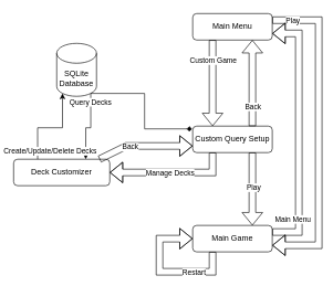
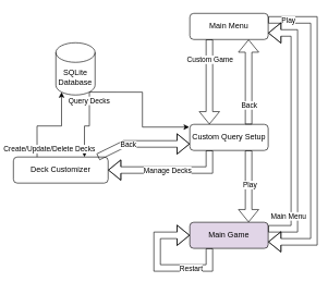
- <mxCell id="25" style="edgeStyle=orthogonalEdgeStyle;rounded=0;orthogonalLoop=1;jettySize=auto;html=1;exitX=0.855;exitY=1;exitDx=0;exitDy=-4.35;exitPerimeter=0;entryX=-0.007;entryY=0.105;entryDx=0;entryDy=0;entryPerimeter=0;endArrow=diamond;" parent="1" source="7" target="4" edge="1"><mxGeometry relative="1" as="geometry" /></mxCell>
+ <mxCell id="25" style="edgeStyle=orthogonalEdgeStyle;rounded=0;orthogonalLoop=1;jettySize=auto;html=1;exitX=0.855;exitY=1;exitDx=0;exitDy=-4.35;exitPerimeter=0;entryX=-0.007;entryY=0.105;entryDx=0;entryDy=0;entryPerimeter=0;" parent="1" source="7" target="4" edge="1"><mxGeometry relative="1" as="geometry" /></mxCell>
- <mxCell id="3" value="Main Game" style="rounded=1;whiteSpace=wrap;html=1;fontSize=12;glass=0;strokeWidth=1;shadow=0;" parent="1" vertex="1"><mxGeometry x="290" y="340" width="120" height="40" as="geometry" /></mxCell>
+ <mxCell id="3" value="Main Game" style="rounded=1;whiteSpace=wrap;html=1;fontSize=12;glass=0;strokeWidth=1;shadow=0;fillColor=#e1d5e7;" parent="1" vertex="1"><mxGeometry x="290" y="340" width="120" height="40" as="geometry" /></mxCell>
